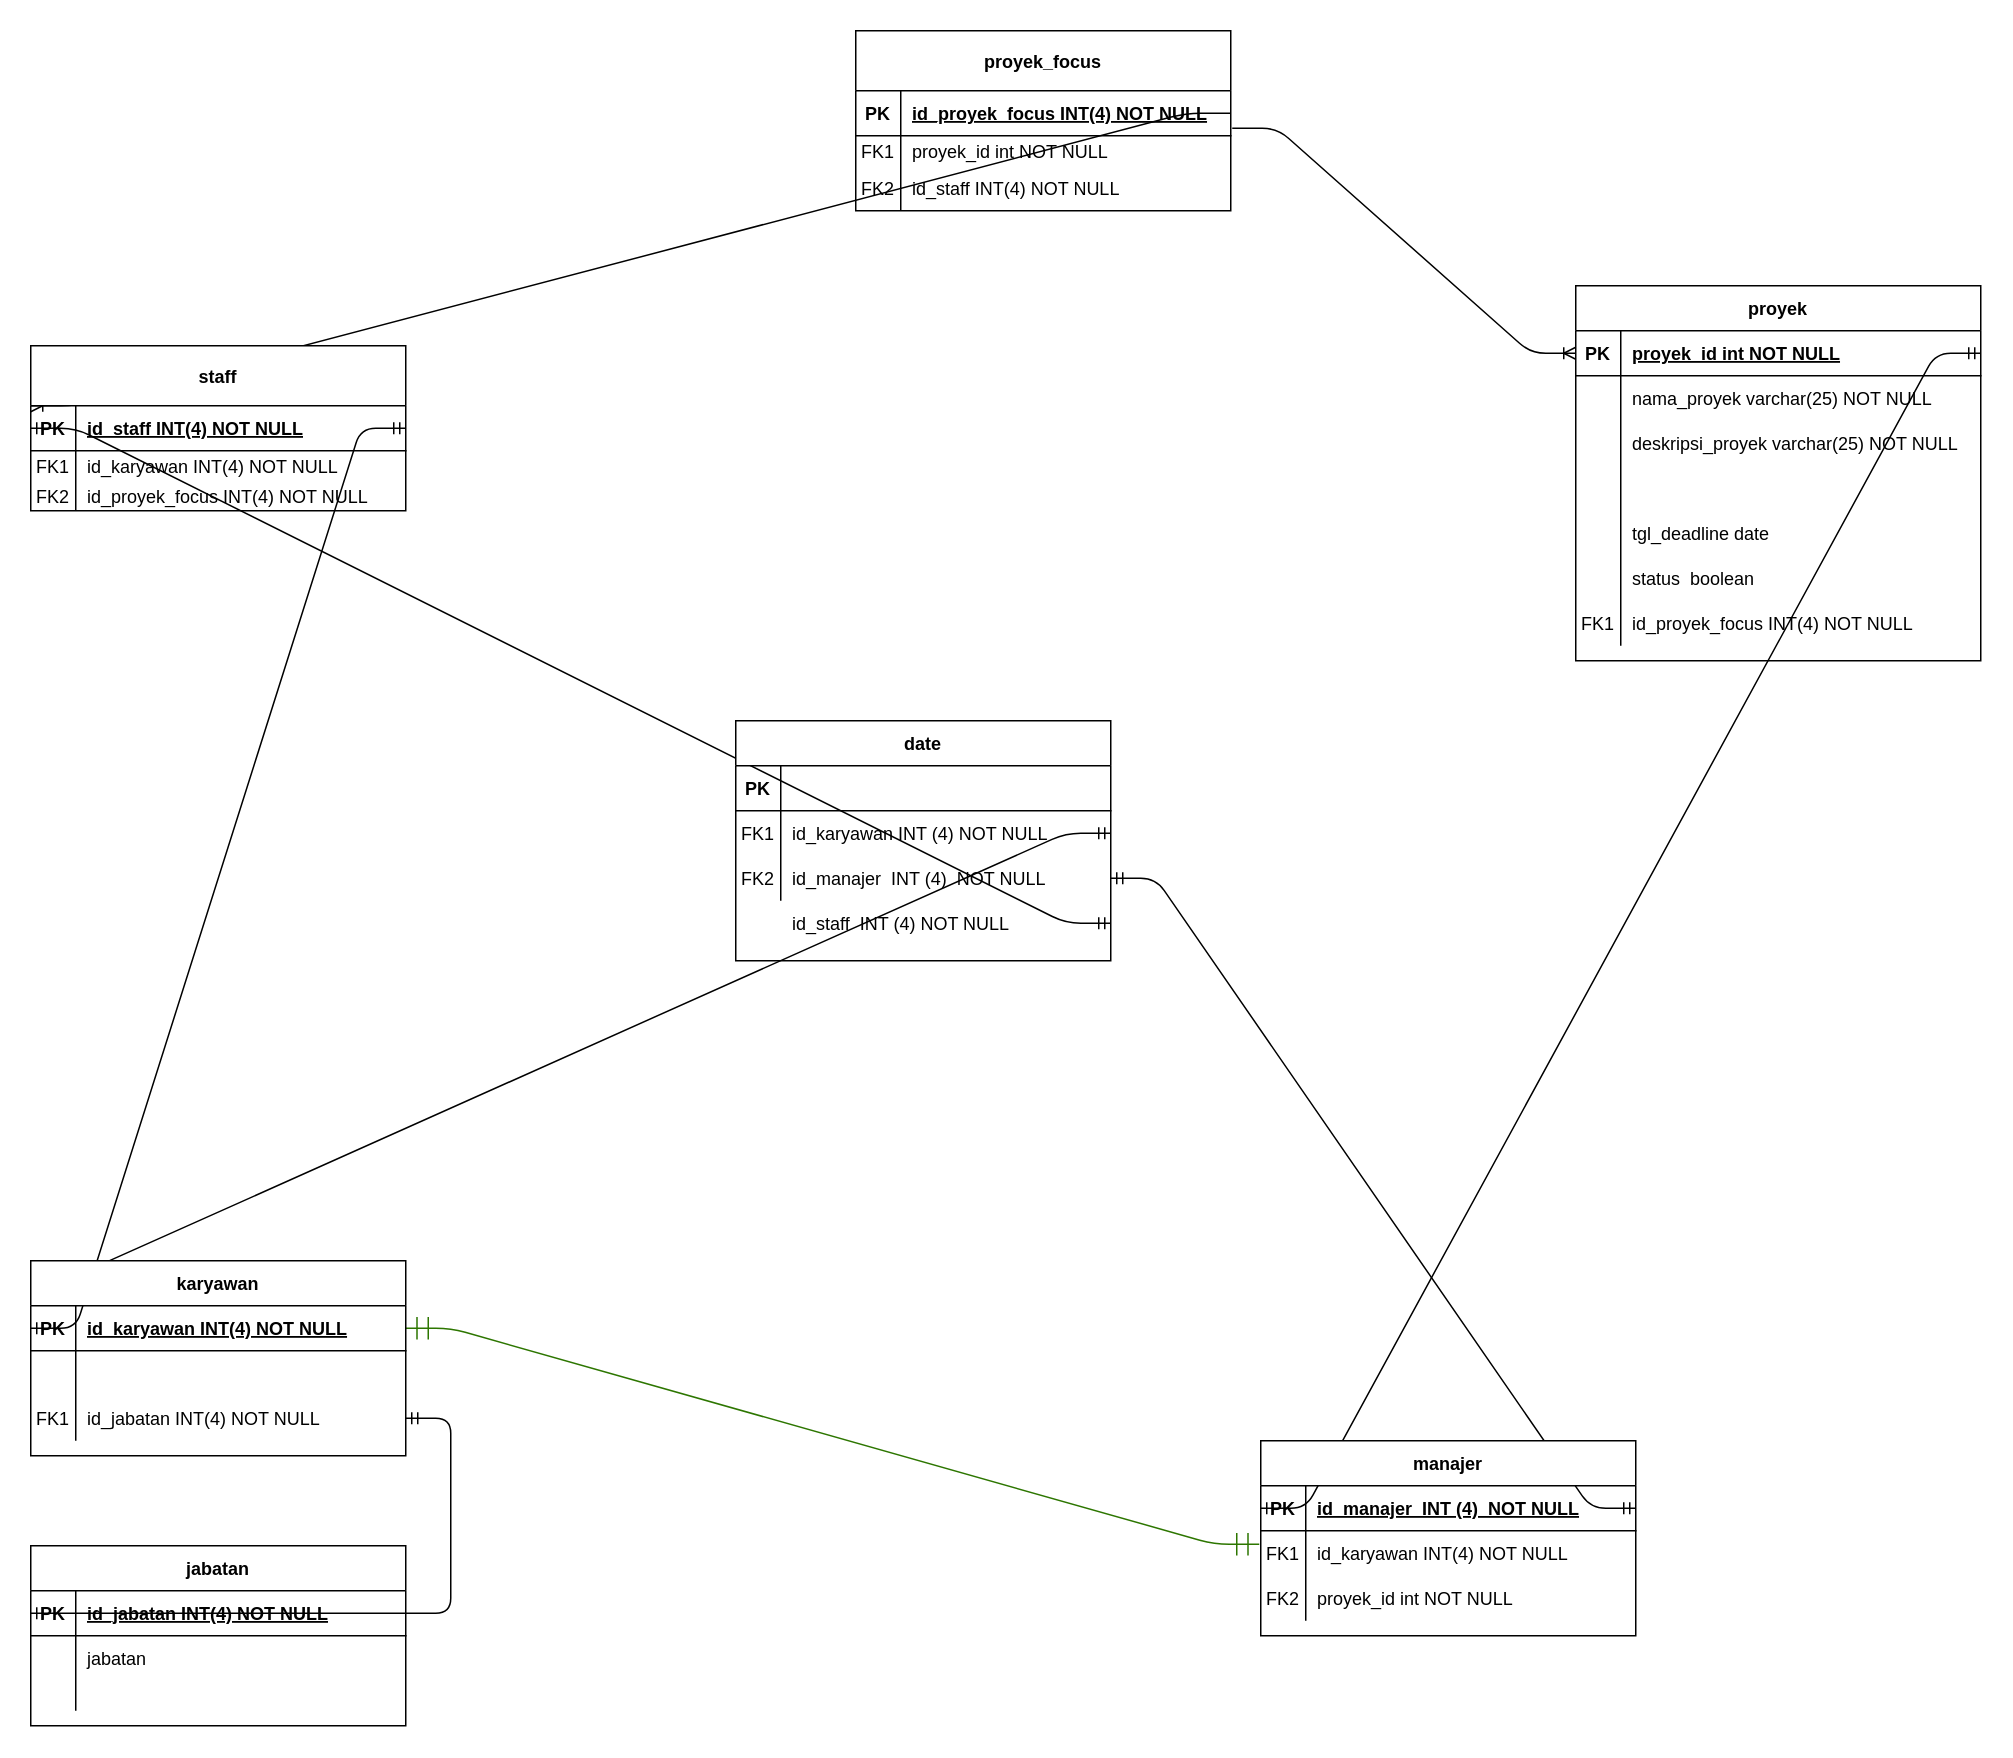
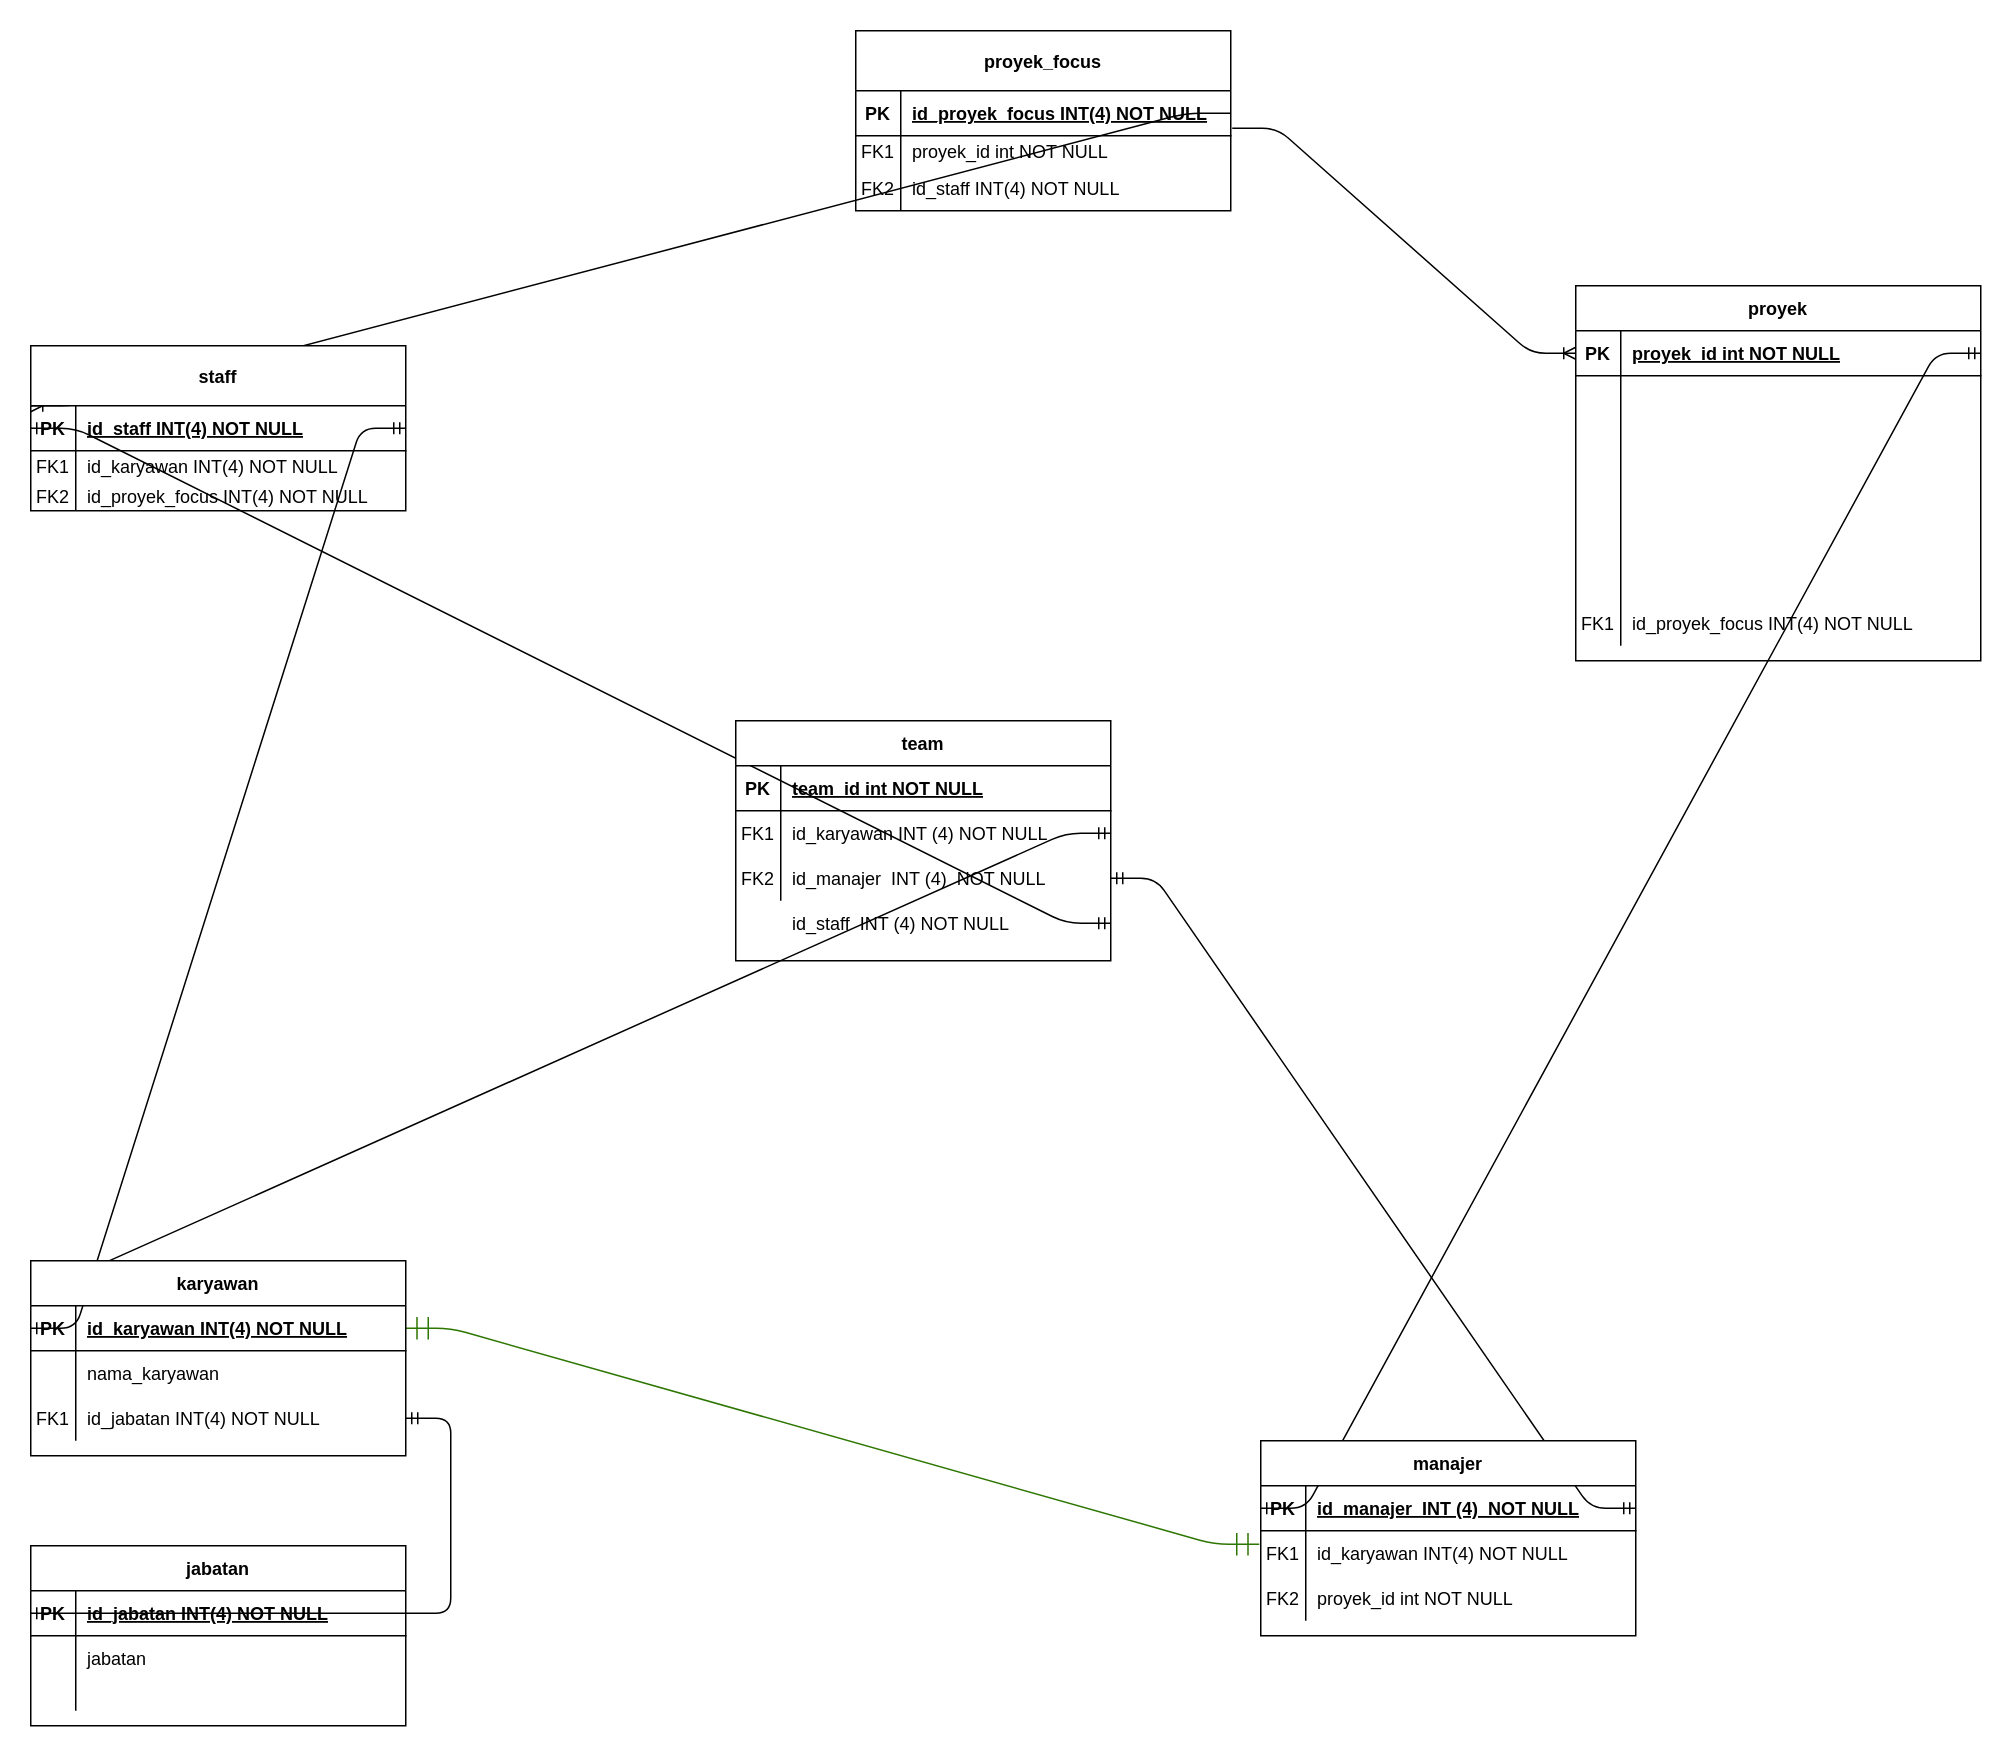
- <mxCell id="37" value="nama_proyek varchar(25) NOT NULL" style="shape=partialRectangle;overflow=hidden;connectable=0;fillColor=none;top=0;left=0;bottom=0;right=0;align=left;spacingLeft=6;" vertex="1" parent="35"><mxGeometry x="30" width="240" height="30" as="geometry" /></mxCell>
- <mxCell id="40" value="deskripsi_proyek varchar(25) NOT NULL" style="shape=partialRectangle;overflow=hidden;connectable=0;fillColor=none;top=0;left=0;bottom=0;right=0;align=left;spacingLeft=6;" vertex="1" parent="38"><mxGeometry x="30" width="240" height="30" as="geometry" /></mxCell>
- <mxCell id="45" value="tgl_deadline date" style="shape=partialRectangle;overflow=hidden;connectable=0;fillColor=none;top=0;left=0;bottom=0;right=0;align=left;spacingLeft=6;" vertex="1" parent="43"><mxGeometry x="30" width="240" height="30" as="geometry" /></mxCell>
- <mxCell id="48" value="status  boolean" style="shape=partialRectangle;overflow=hidden;connectable=0;fillColor=none;top=0;left=0;bottom=0;right=0;align=left;spacingLeft=6;" vertex="1" parent="46"><mxGeometry x="30" width="240" height="30" as="geometry" /></mxCell>
- <mxCell id="52" value="date" style="shape=table;startSize=30;container=1;collapsible=1;childLayout=tableLayout;fixedRows=1;rowLines=0;fontStyle=1;align=center;resizeLast=1;" parent="1" vertex="1"><mxGeometry x="490" y="480" width="250" height="160" as="geometry" /></mxCell>
+ <mxCell id="52" value="team" style="shape=table;startSize=30;container=1;collapsible=1;childLayout=tableLayout;fixedRows=1;rowLines=0;fontStyle=1;align=center;resizeLast=1;" parent="1" vertex="1"><mxGeometry x="490" y="480" width="250" height="160" as="geometry" /></mxCell>
+ <mxCell id="55" value="team_id int NOT NULL " style="shape=partialRectangle;overflow=hidden;connectable=0;fillColor=none;top=0;left=0;bottom=0;right=0;align=left;spacingLeft=6;fontStyle=5;" parent="53" vertex="1"><mxGeometry x="30" width="220" height="30" as="geometry" /></mxCell>
+ <mxCell id="70" value="nama_karyawan" style="shape=partialRectangle;overflow=hidden;connectable=0;fillColor=none;top=0;left=0;bottom=0;right=0;align=left;spacingLeft=6;" vertex="1" parent="68"><mxGeometry x="30" width="220" height="30" as="geometry" /></mxCell>
